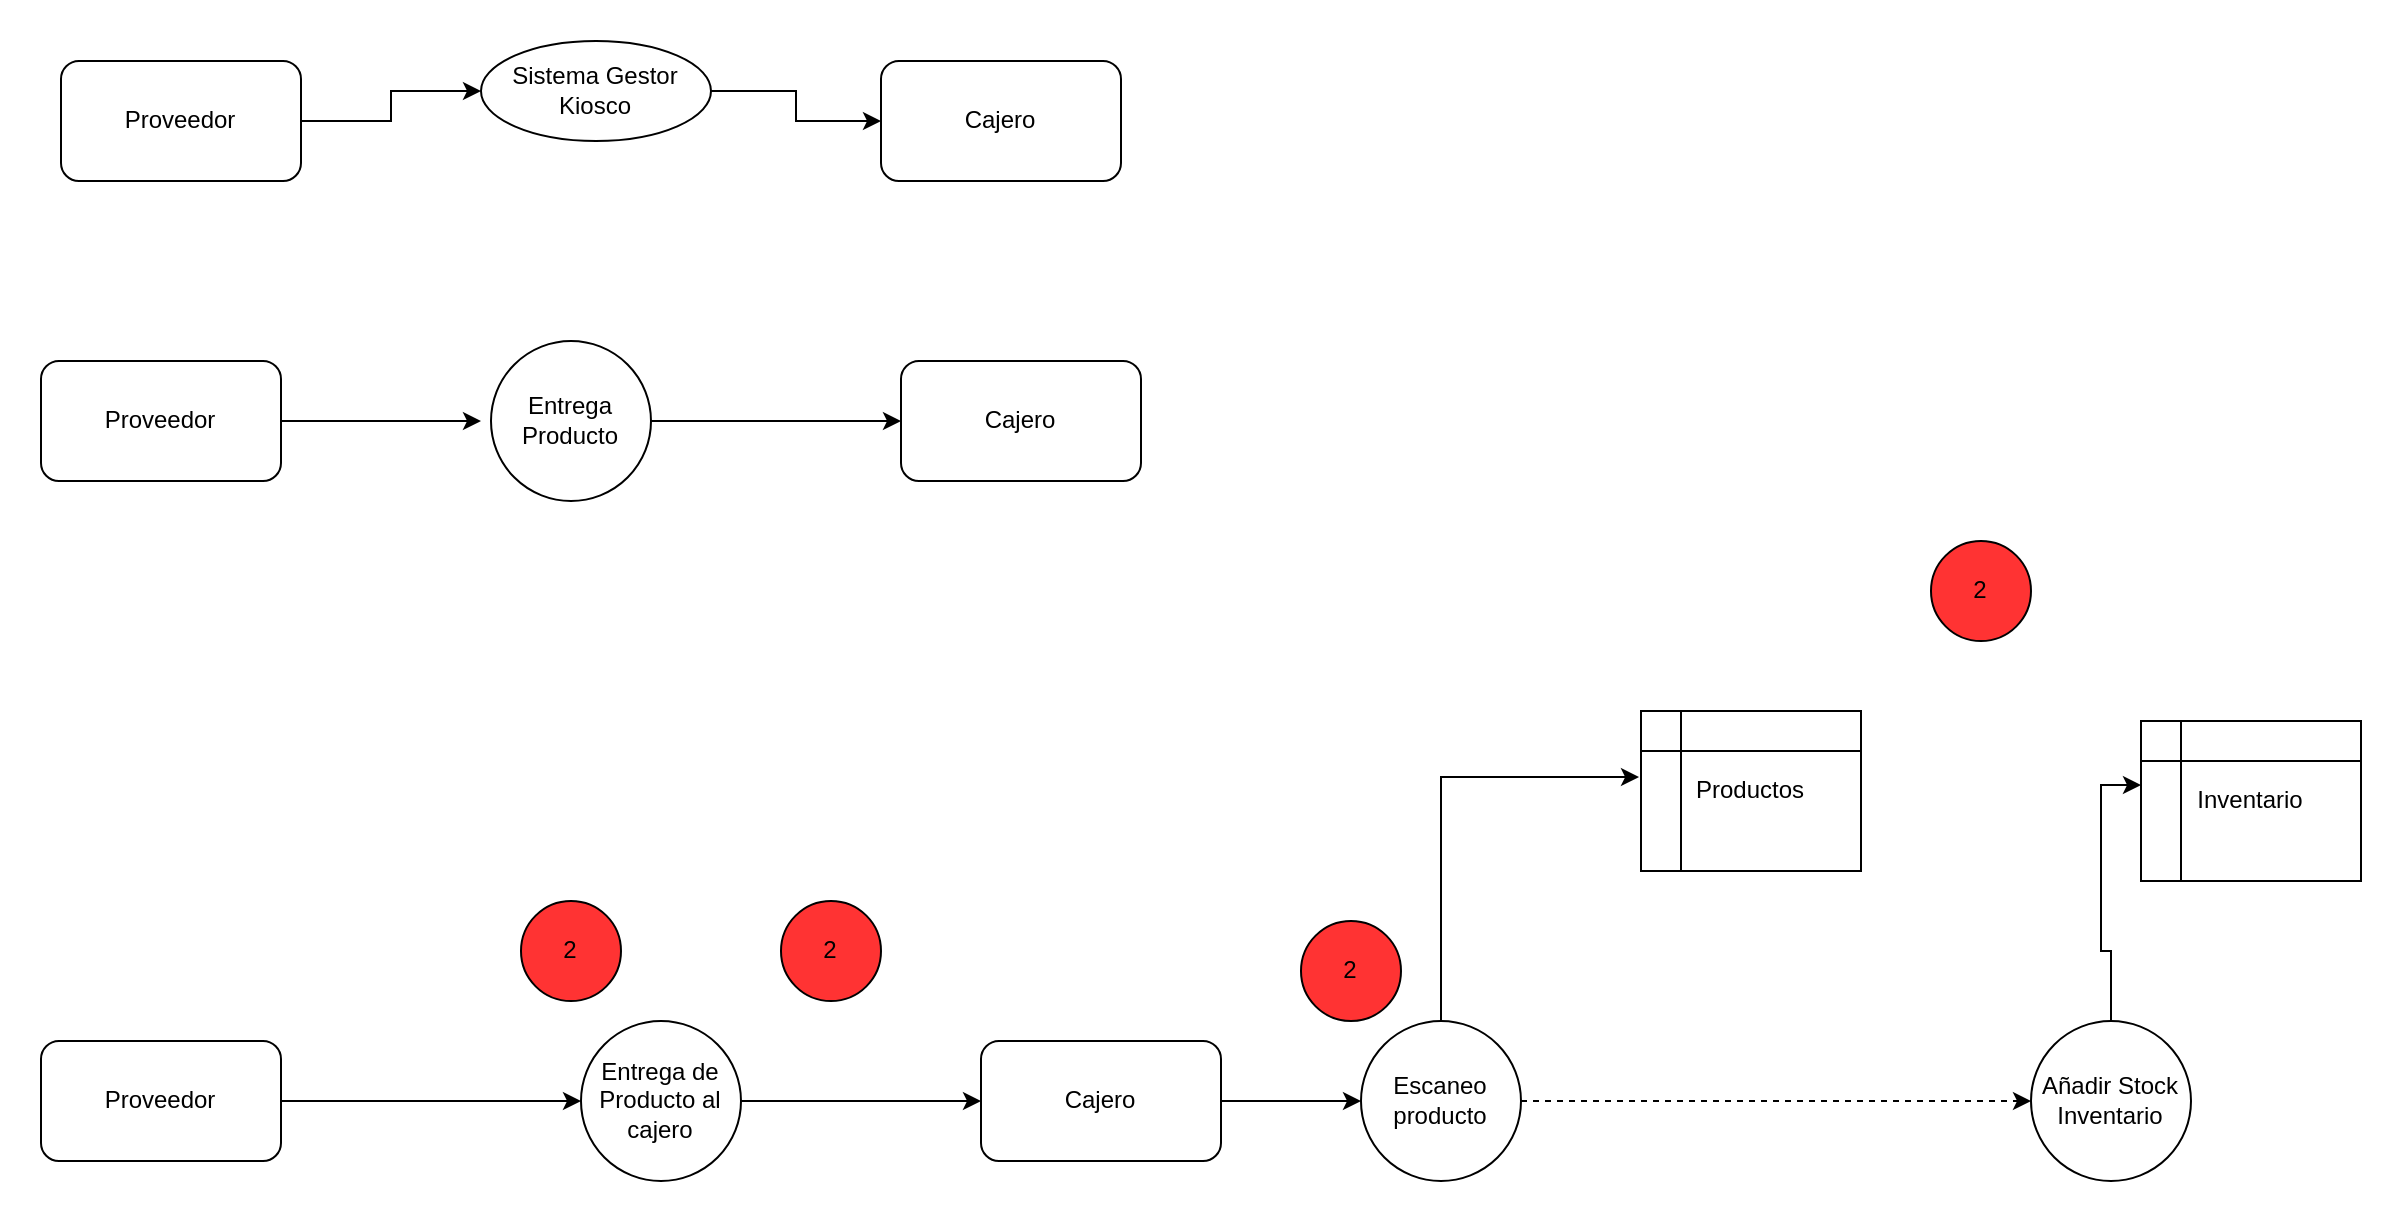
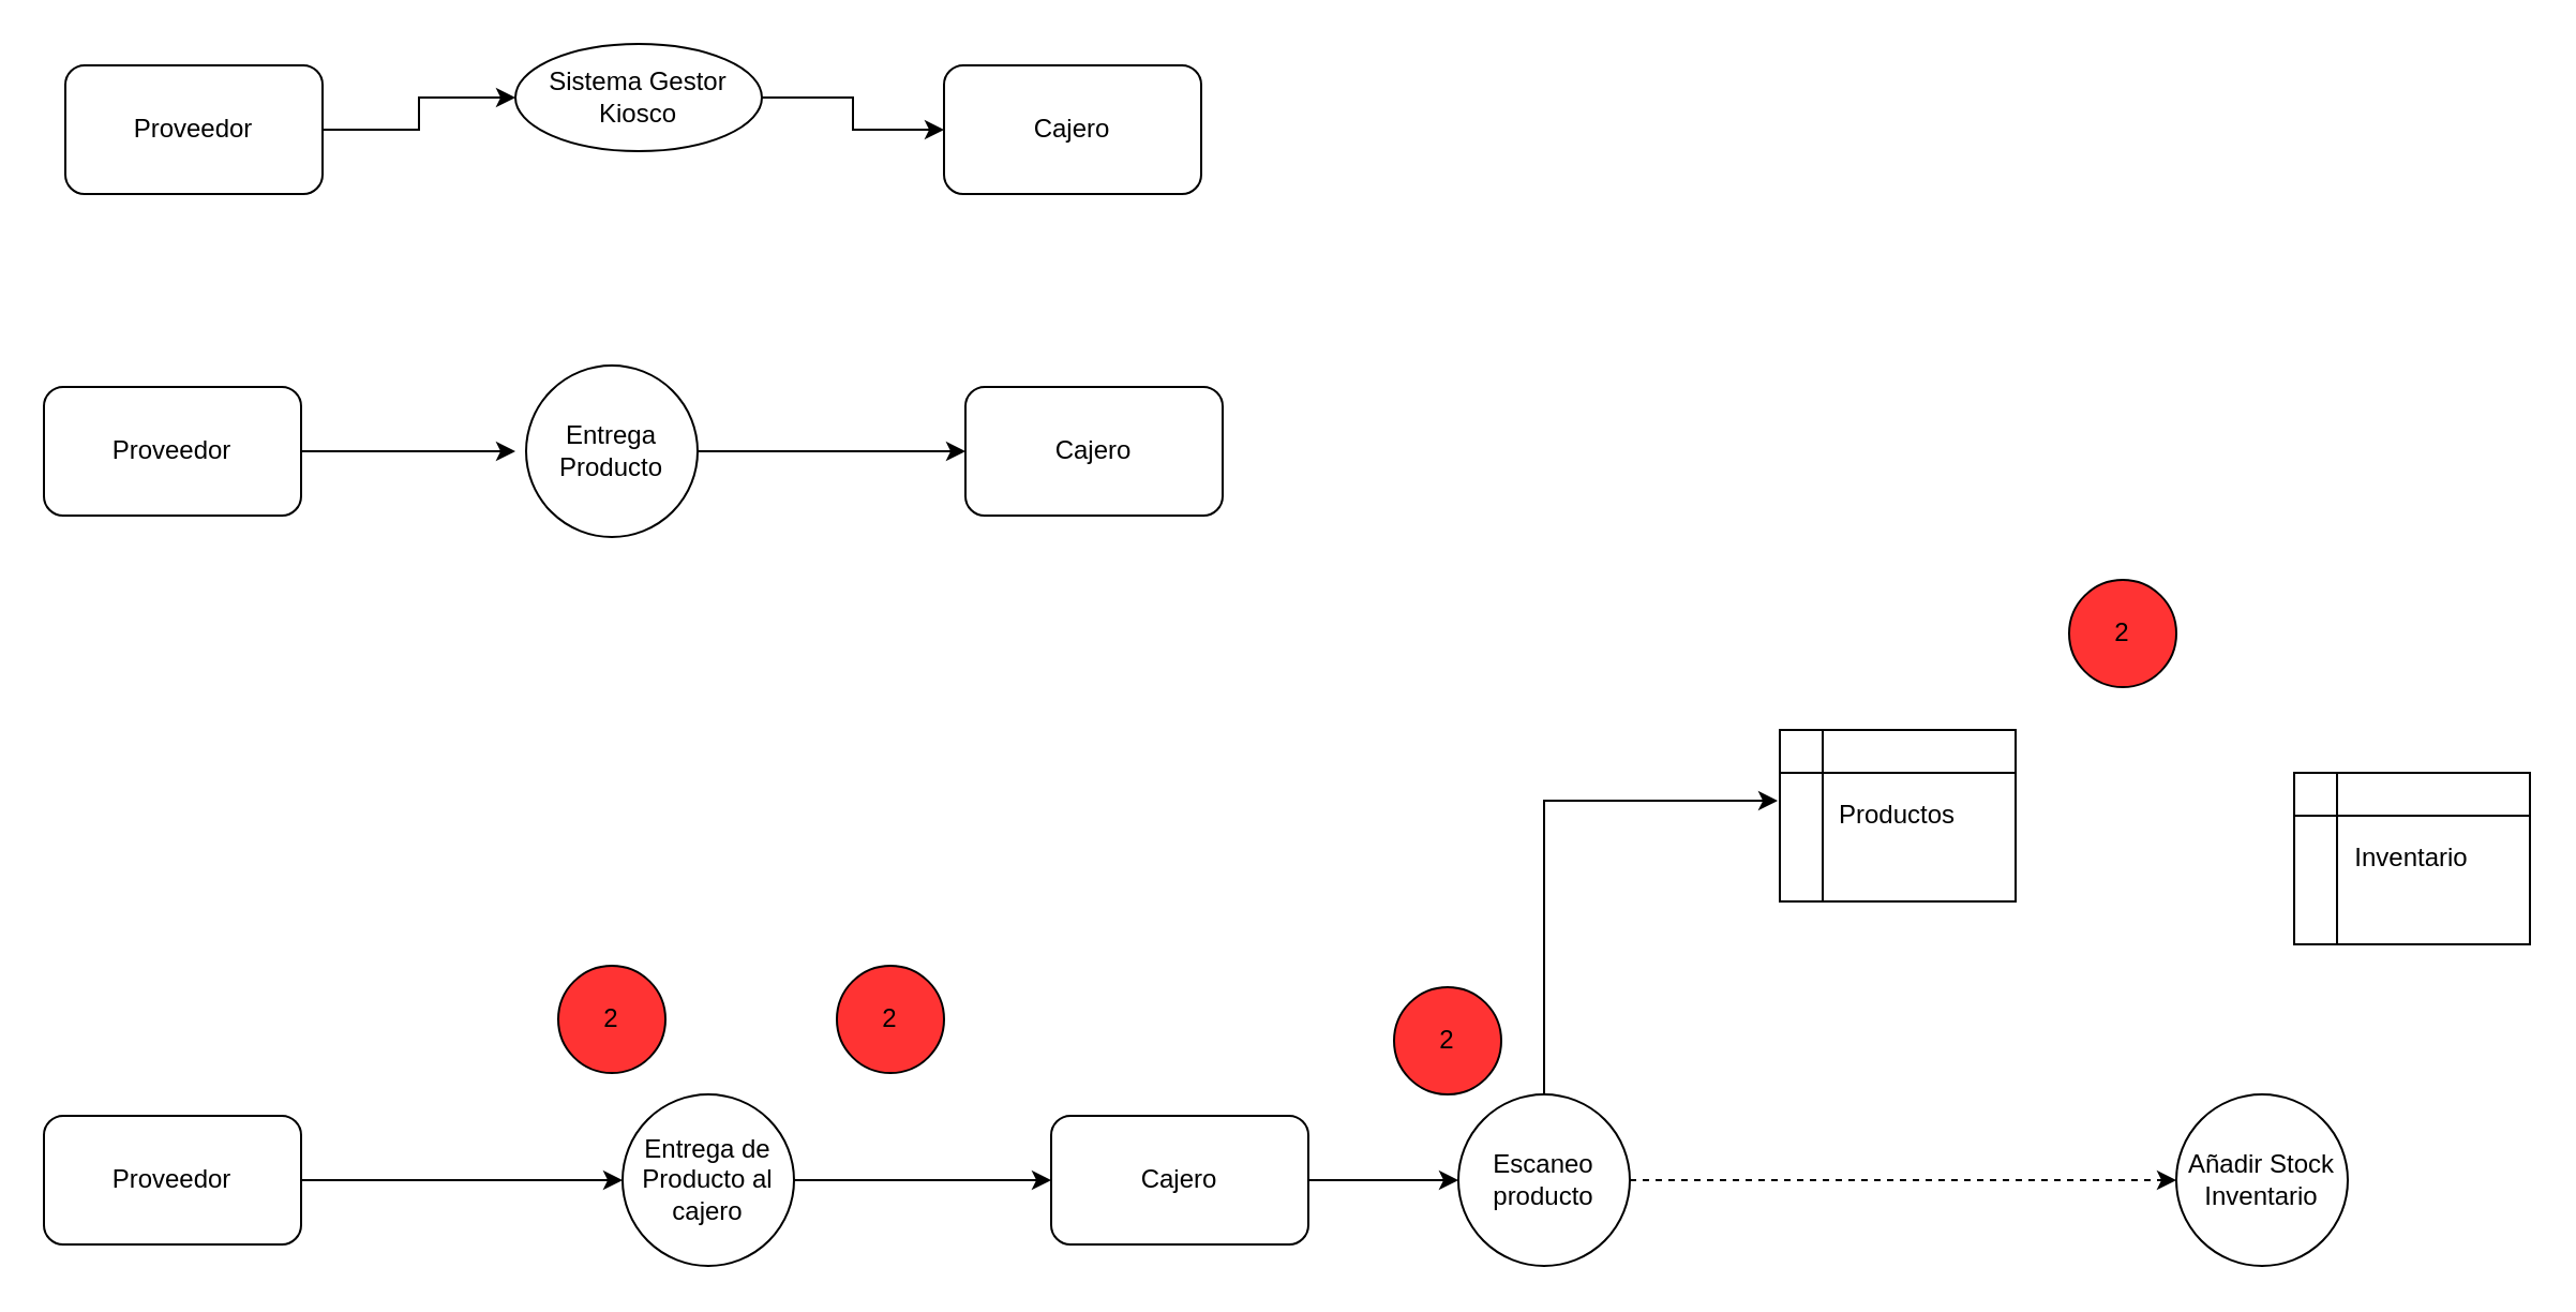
- <mxCell id="24" value="Productos" style="shape=internalStorage;whiteSpace=wrap;html=1;backgroundOutline=1;" vertex="1" parent="1"><mxGeometry x="820" y="355" width="110" height="80" as="geometry" /></mxCell>
+ <mxCell id="24" value="Productos" style="shape=internalStorage;whiteSpace=wrap;html=1;backgroundOutline=1;" vertex="1" parent="1"><mxGeometry x="830" y="340" width="110" height="80" as="geometry" /></mxCell>
- <mxCell id="19" style="edgeStyle=orthogonalEdgeStyle;rounded=0;orthogonalLoop=1;jettySize=auto;html=1;exitX=0.5;exitY=0;exitDx=0;exitDy=0;entryX=0;entryY=0.4;entryDx=0;entryDy=0;entryPerimeter=0;" edge="1" parent="1" source="20" target="23"><mxGeometry relative="1" as="geometry" /></mxCell>
